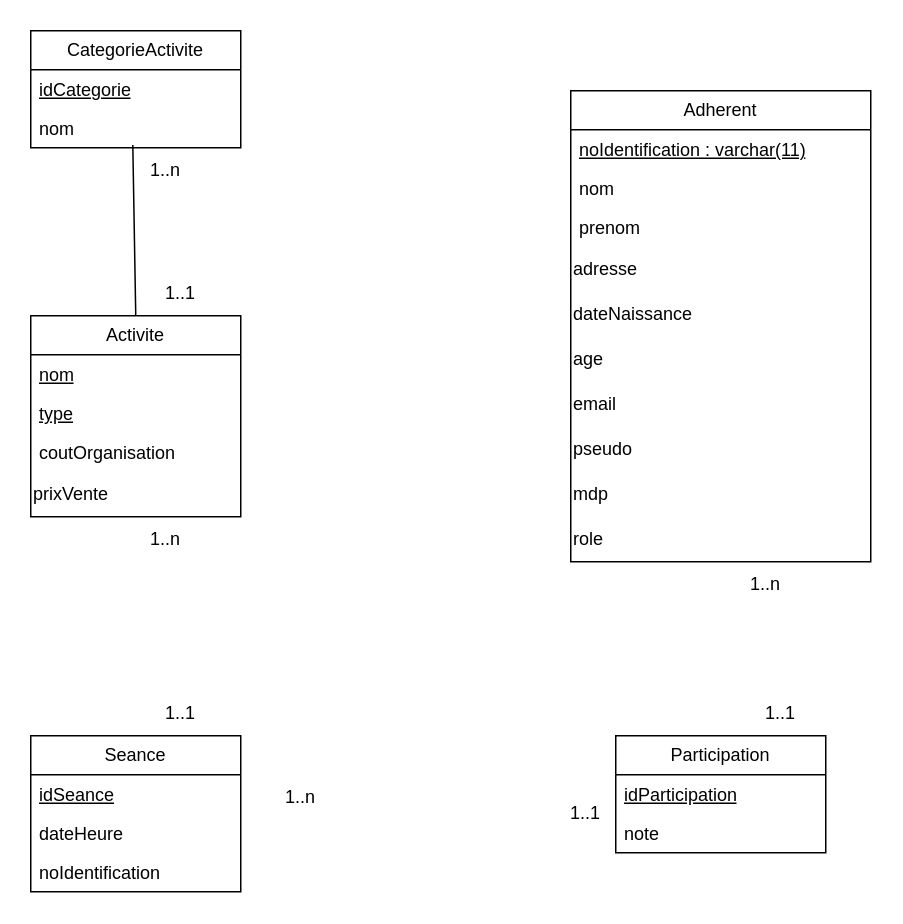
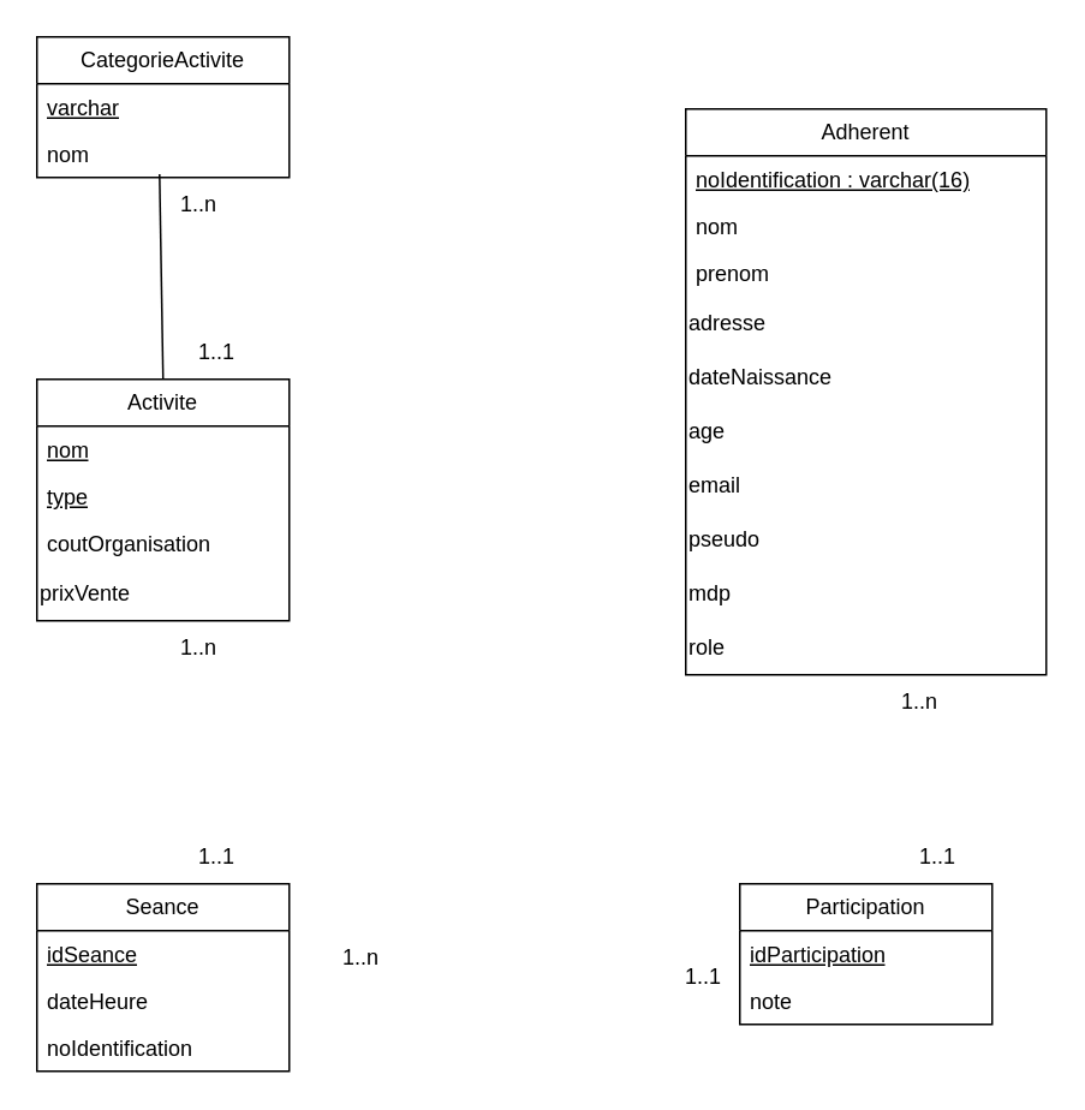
- <mxCell id="29" value="&lt;u&gt;idCategorie&lt;/u&gt;" style="text;strokeColor=none;fillColor=none;align=left;verticalAlign=top;spacingLeft=4;spacingRight=4;overflow=hidden;rotatable=0;points=[[0,0.5],[1,0.5]];portConstraint=eastwest;whiteSpace=wrap;html=1;" parent="28" vertex="1"><mxGeometry y="26" width="140" height="26" as="geometry" /></mxCell>
+ <mxCell id="29" value="&lt;u&gt;varchar&lt;/u&gt;" style="text;strokeColor=none;fillColor=none;align=left;verticalAlign=top;spacingLeft=4;spacingRight=4;overflow=hidden;rotatable=0;points=[[0,0.5],[1,0.5]];portConstraint=eastwest;whiteSpace=wrap;html=1;" parent="28" vertex="1"><mxGeometry y="26" width="140" height="26" as="geometry" /></mxCell>
- <mxCell id="12" value="noIdentification : varchar(11)" style="text;strokeColor=none;fillColor=none;align=left;verticalAlign=top;spacingLeft=4;spacingRight=4;overflow=hidden;rotatable=0;points=[[0,0.5],[1,0.5]];portConstraint=eastwest;whiteSpace=wrap;html=1;fontStyle=4" parent="11" vertex="1"><mxGeometry y="26" width="200" height="26" as="geometry" /></mxCell>
+ <mxCell id="12" value="noIdentification : varchar(16)" style="text;strokeColor=none;fillColor=none;align=left;verticalAlign=top;spacingLeft=4;spacingRight=4;overflow=hidden;rotatable=0;points=[[0,0.5],[1,0.5]];portConstraint=eastwest;whiteSpace=wrap;html=1;fontStyle=4" parent="11" vertex="1"><mxGeometry y="26" width="200" height="26" as="geometry" /></mxCell>
